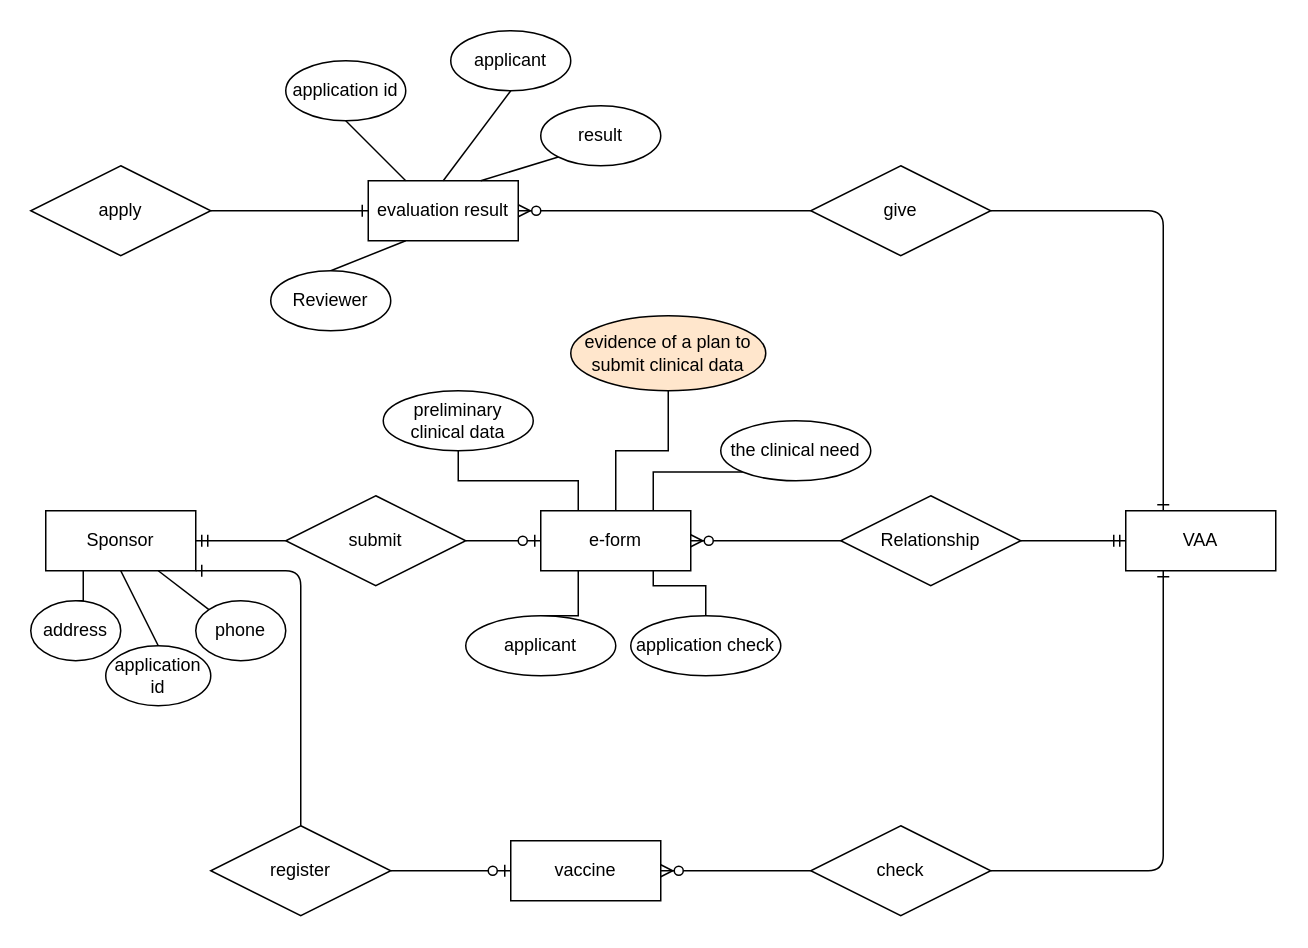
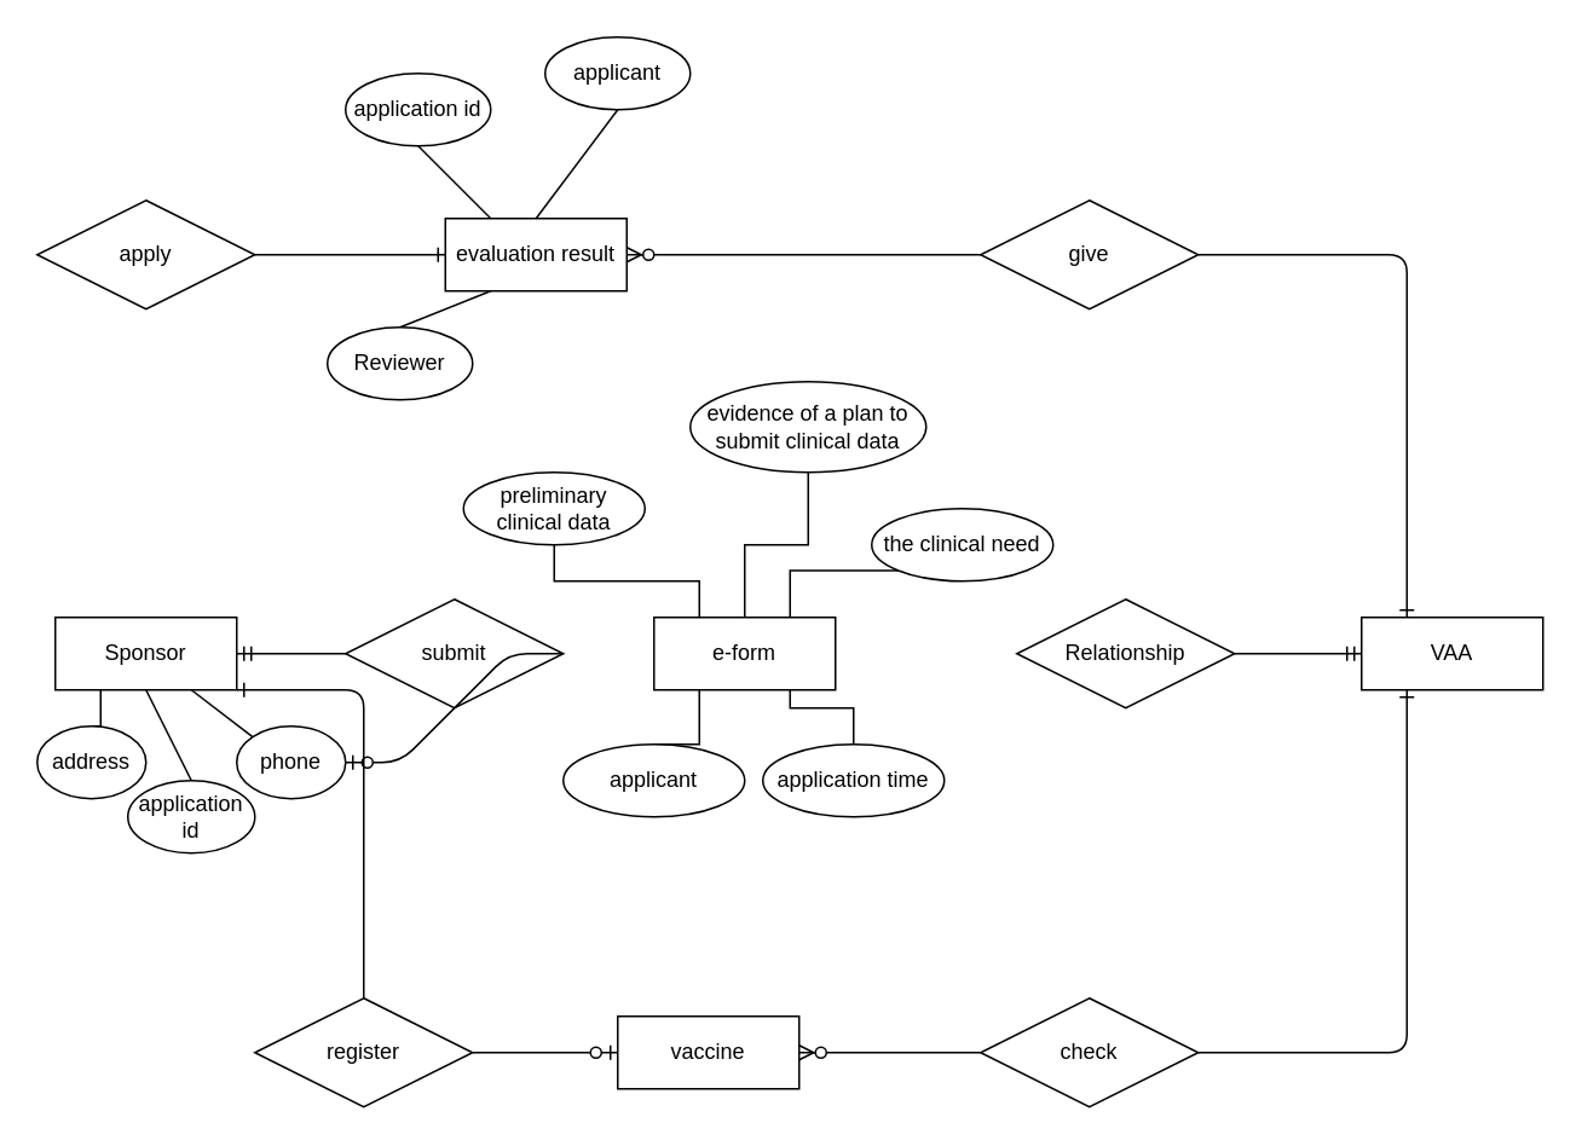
- <mxCell id="35" value="result" style="ellipse;whiteSpace=wrap;html=1;align=center;" vertex="1" parent="1"><mxGeometry x="360" y="70" width="80" height="40" as="geometry" /></mxCell>
- <mxCell id="34" style="edgeStyle=none;orthogonalLoop=1;jettySize=auto;html=1;exitX=0;exitY=1;exitDx=0;exitDy=0;entryX=0.75;entryY=0;entryDx=0;entryDy=0;endArrow=none;endFill=0;" edge="1" parent="1" source="35" target="28"><mxGeometry relative="1" as="geometry" /></mxCell>
- <mxCell id="13" value="evidence of a plan to submit clinical data" style="ellipse;whiteSpace=wrap;html=1;align=center;fillColor=#ffe6cc;" vertex="1" parent="1"><mxGeometry x="380" y="210" width="130" height="50" as="geometry" /></mxCell>
+ <mxCell id="13" value="evidence of a plan to submit clinical data" style="ellipse;whiteSpace=wrap;html=1;align=center;" vertex="1" parent="1"><mxGeometry x="380" y="210" width="130" height="50" as="geometry" /></mxCell>
- <mxCell id="11" value="" style="edgeStyle=entityRelationEdgeStyle;fontSize=12;html=1;endArrow=ERzeroToOne;endFill=1;exitX=1;exitY=0.5;exitDx=0;exitDy=0;entryX=0;entryY=0.5;entryDx=0;entryDy=0;" edge="1" parent="1" source="9" target="10"><mxGeometry width="100" height="100" relative="1" as="geometry"><mxPoint x="430" y="500" as="sourcePoint" /><mxPoint x="530" y="400" as="targetPoint" /></mxGeometry></mxCell>
+ <mxCell id="11" value="" style="edgeStyle=entityRelationEdgeStyle;fontSize=12;html=1;endArrow=ERzeroToOne;endFill=1;exitX=1;exitY=0.5;exitDx=0;exitDy=0;" edge="1" parent="1" source="9" target="6"><mxGeometry width="100" height="100" relative="1" as="geometry"><mxPoint x="430" y="500" as="sourcePoint" /><mxPoint x="530" y="400" as="targetPoint" /></mxGeometry></mxCell>
- <mxCell id="24" value="" style="edgeStyle=entityRelationEdgeStyle;fontSize=12;html=1;endArrow=ERzeroToMany;endFill=1;exitX=0;exitY=0.5;exitDx=0;exitDy=0;entryX=1;entryY=0.5;entryDx=0;entryDy=0;" edge="1" parent="1" source="22" target="10"><mxGeometry width="100" height="100" relative="1" as="geometry"><mxPoint x="590" y="530" as="sourcePoint" /><mxPoint x="540" y="360" as="targetPoint" /></mxGeometry></mxCell>
- <mxCell id="21" value="application check" style="ellipse;whiteSpace=wrap;html=1;align=center;" vertex="1" parent="1"><mxGeometry x="420" y="410" width="100" height="40" as="geometry" /></mxCell>
+ <mxCell id="21" value="application time" style="ellipse;whiteSpace=wrap;html=1;align=center;" vertex="1" parent="1"><mxGeometry x="420" y="410" width="100" height="40" as="geometry" /></mxCell>
